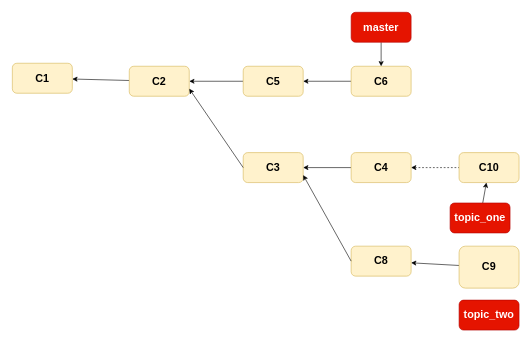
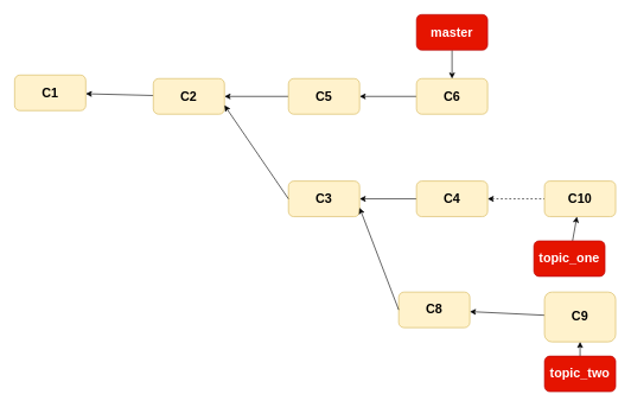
- <mxCell id="18" value="C8" style="rounded=1;whiteSpace=wrap;html=1;fillColor=#fff2cc;strokeColor=#d6b656;fontSize=18;fontStyle=1" vertex="1" parent="1"><mxGeometry x="585" y="410" width="100" height="50" as="geometry" /></mxCell>
+ <mxCell id="18" value="C8" style="rounded=1;whiteSpace=wrap;html=1;fillColor=#fff2cc;strokeColor=#d6b656;fontSize=18;fontStyle=1" vertex="1" parent="1"><mxGeometry x="560" y="410" width="100" height="50" as="geometry" /></mxCell>
+ <mxCell id="23" value="" style="edgeStyle=none;html=1;startArrow=none;startFill=0;endArrow=classic;endFill=1;" edge="1" parent="1" source="24" target="20"><mxGeometry relative="1" as="geometry" /></mxCell>
